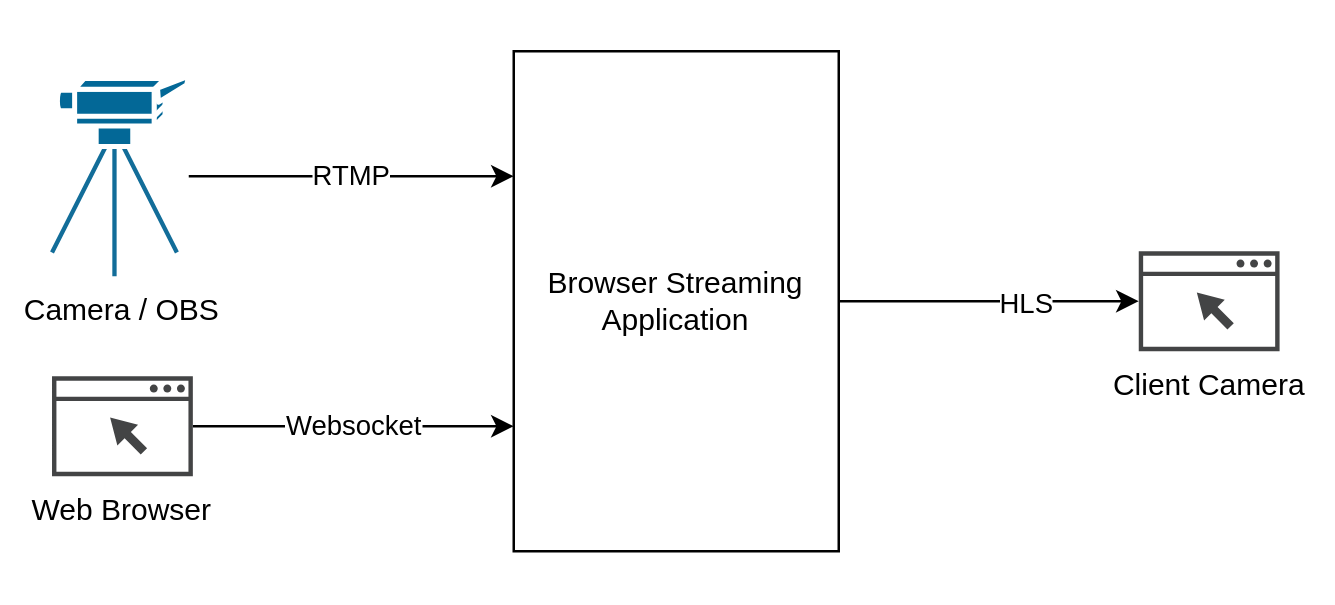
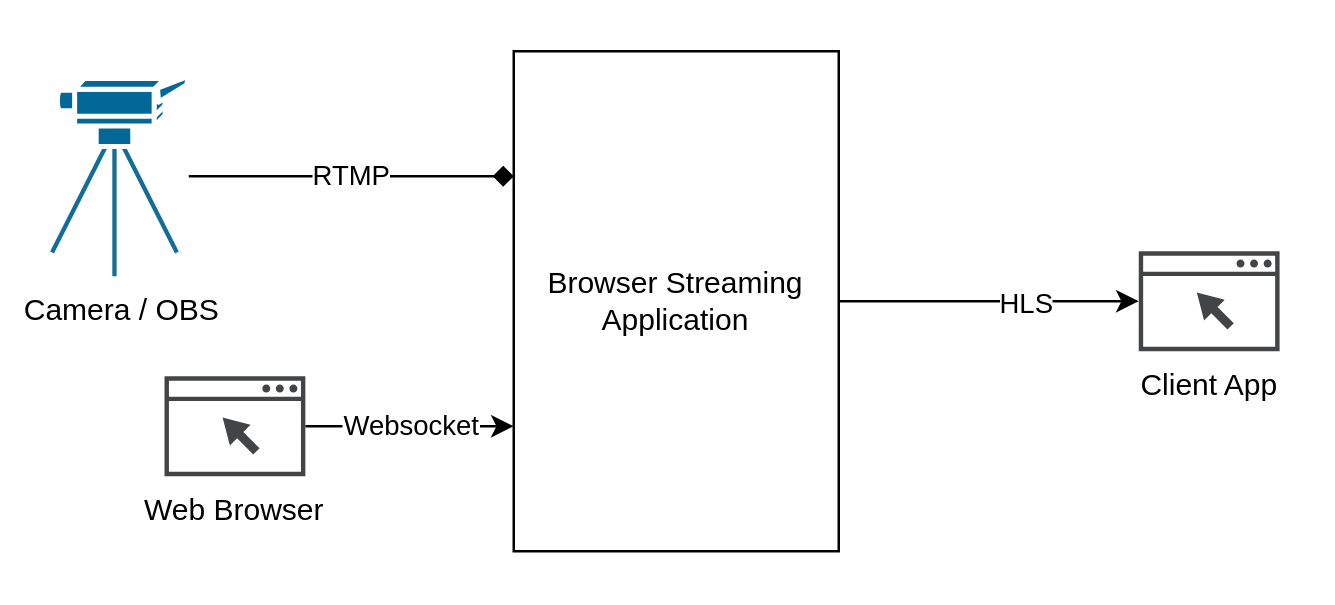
- <mxCell id="5" value="RTMP" style="edgeStyle=orthogonalEdgeStyle;rounded=0;orthogonalLoop=1;jettySize=auto;html=1;entryX=0;entryY=0.25;entryDx=0;entryDy=0;" edge="1" parent="1" source="6" target="4"><mxGeometry relative="1" as="geometry" /></mxCell>
+ <mxCell id="5" value="RTMP" style="edgeStyle=orthogonalEdgeStyle;rounded=0;orthogonalLoop=1;jettySize=auto;html=1;entryX=0;entryY=0.25;entryDx=0;entryDy=0;endArrow=diamond;" edge="1" parent="1" source="6" target="4"><mxGeometry relative="1" as="geometry" /></mxCell>
- <mxCell id="9" value="Client Camera" style="sketch=0;pointerEvents=1;shadow=0;dashed=0;html=1;strokeColor=none;fillColor=#434445;aspect=fixed;labelPosition=center;verticalLabelPosition=bottom;verticalAlign=top;align=center;outlineConnect=0;shape=mxgraph.vvd.web_browser;" vertex="1" parent="1"><mxGeometry x="455" y="100" width="56.33" height="40" as="geometry" /></mxCell>
+ <mxCell id="9" value="Client App" style="sketch=0;pointerEvents=1;shadow=0;dashed=0;html=1;strokeColor=none;fillColor=#434445;aspect=fixed;labelPosition=center;verticalLabelPosition=bottom;verticalAlign=top;align=center;outlineConnect=0;shape=mxgraph.vvd.web_browser;" vertex="1" parent="1"><mxGeometry x="455" y="100" width="56.33" height="40" as="geometry" /></mxCell>
- <mxCell id="8" value="Web Browser" style="sketch=0;pointerEvents=1;shadow=0;dashed=0;html=1;strokeColor=none;fillColor=#434445;aspect=fixed;labelPosition=center;verticalLabelPosition=bottom;verticalAlign=top;align=center;outlineConnect=0;shape=mxgraph.vvd.web_browser;" vertex="1" parent="1"><mxGeometry x="20.31" y="150" width="56.33" height="40" as="geometry" /></mxCell>
+ <mxCell id="8" value="Web Browser" style="sketch=0;pointerEvents=1;shadow=0;dashed=0;html=1;strokeColor=none;fillColor=#434445;aspect=fixed;labelPosition=center;verticalLabelPosition=bottom;verticalAlign=top;align=center;outlineConnect=0;shape=mxgraph.vvd.web_browser;" vertex="1" parent="1"><mxGeometry x="65.31" y="150" width="56.33" height="40" as="geometry" /></mxCell>
